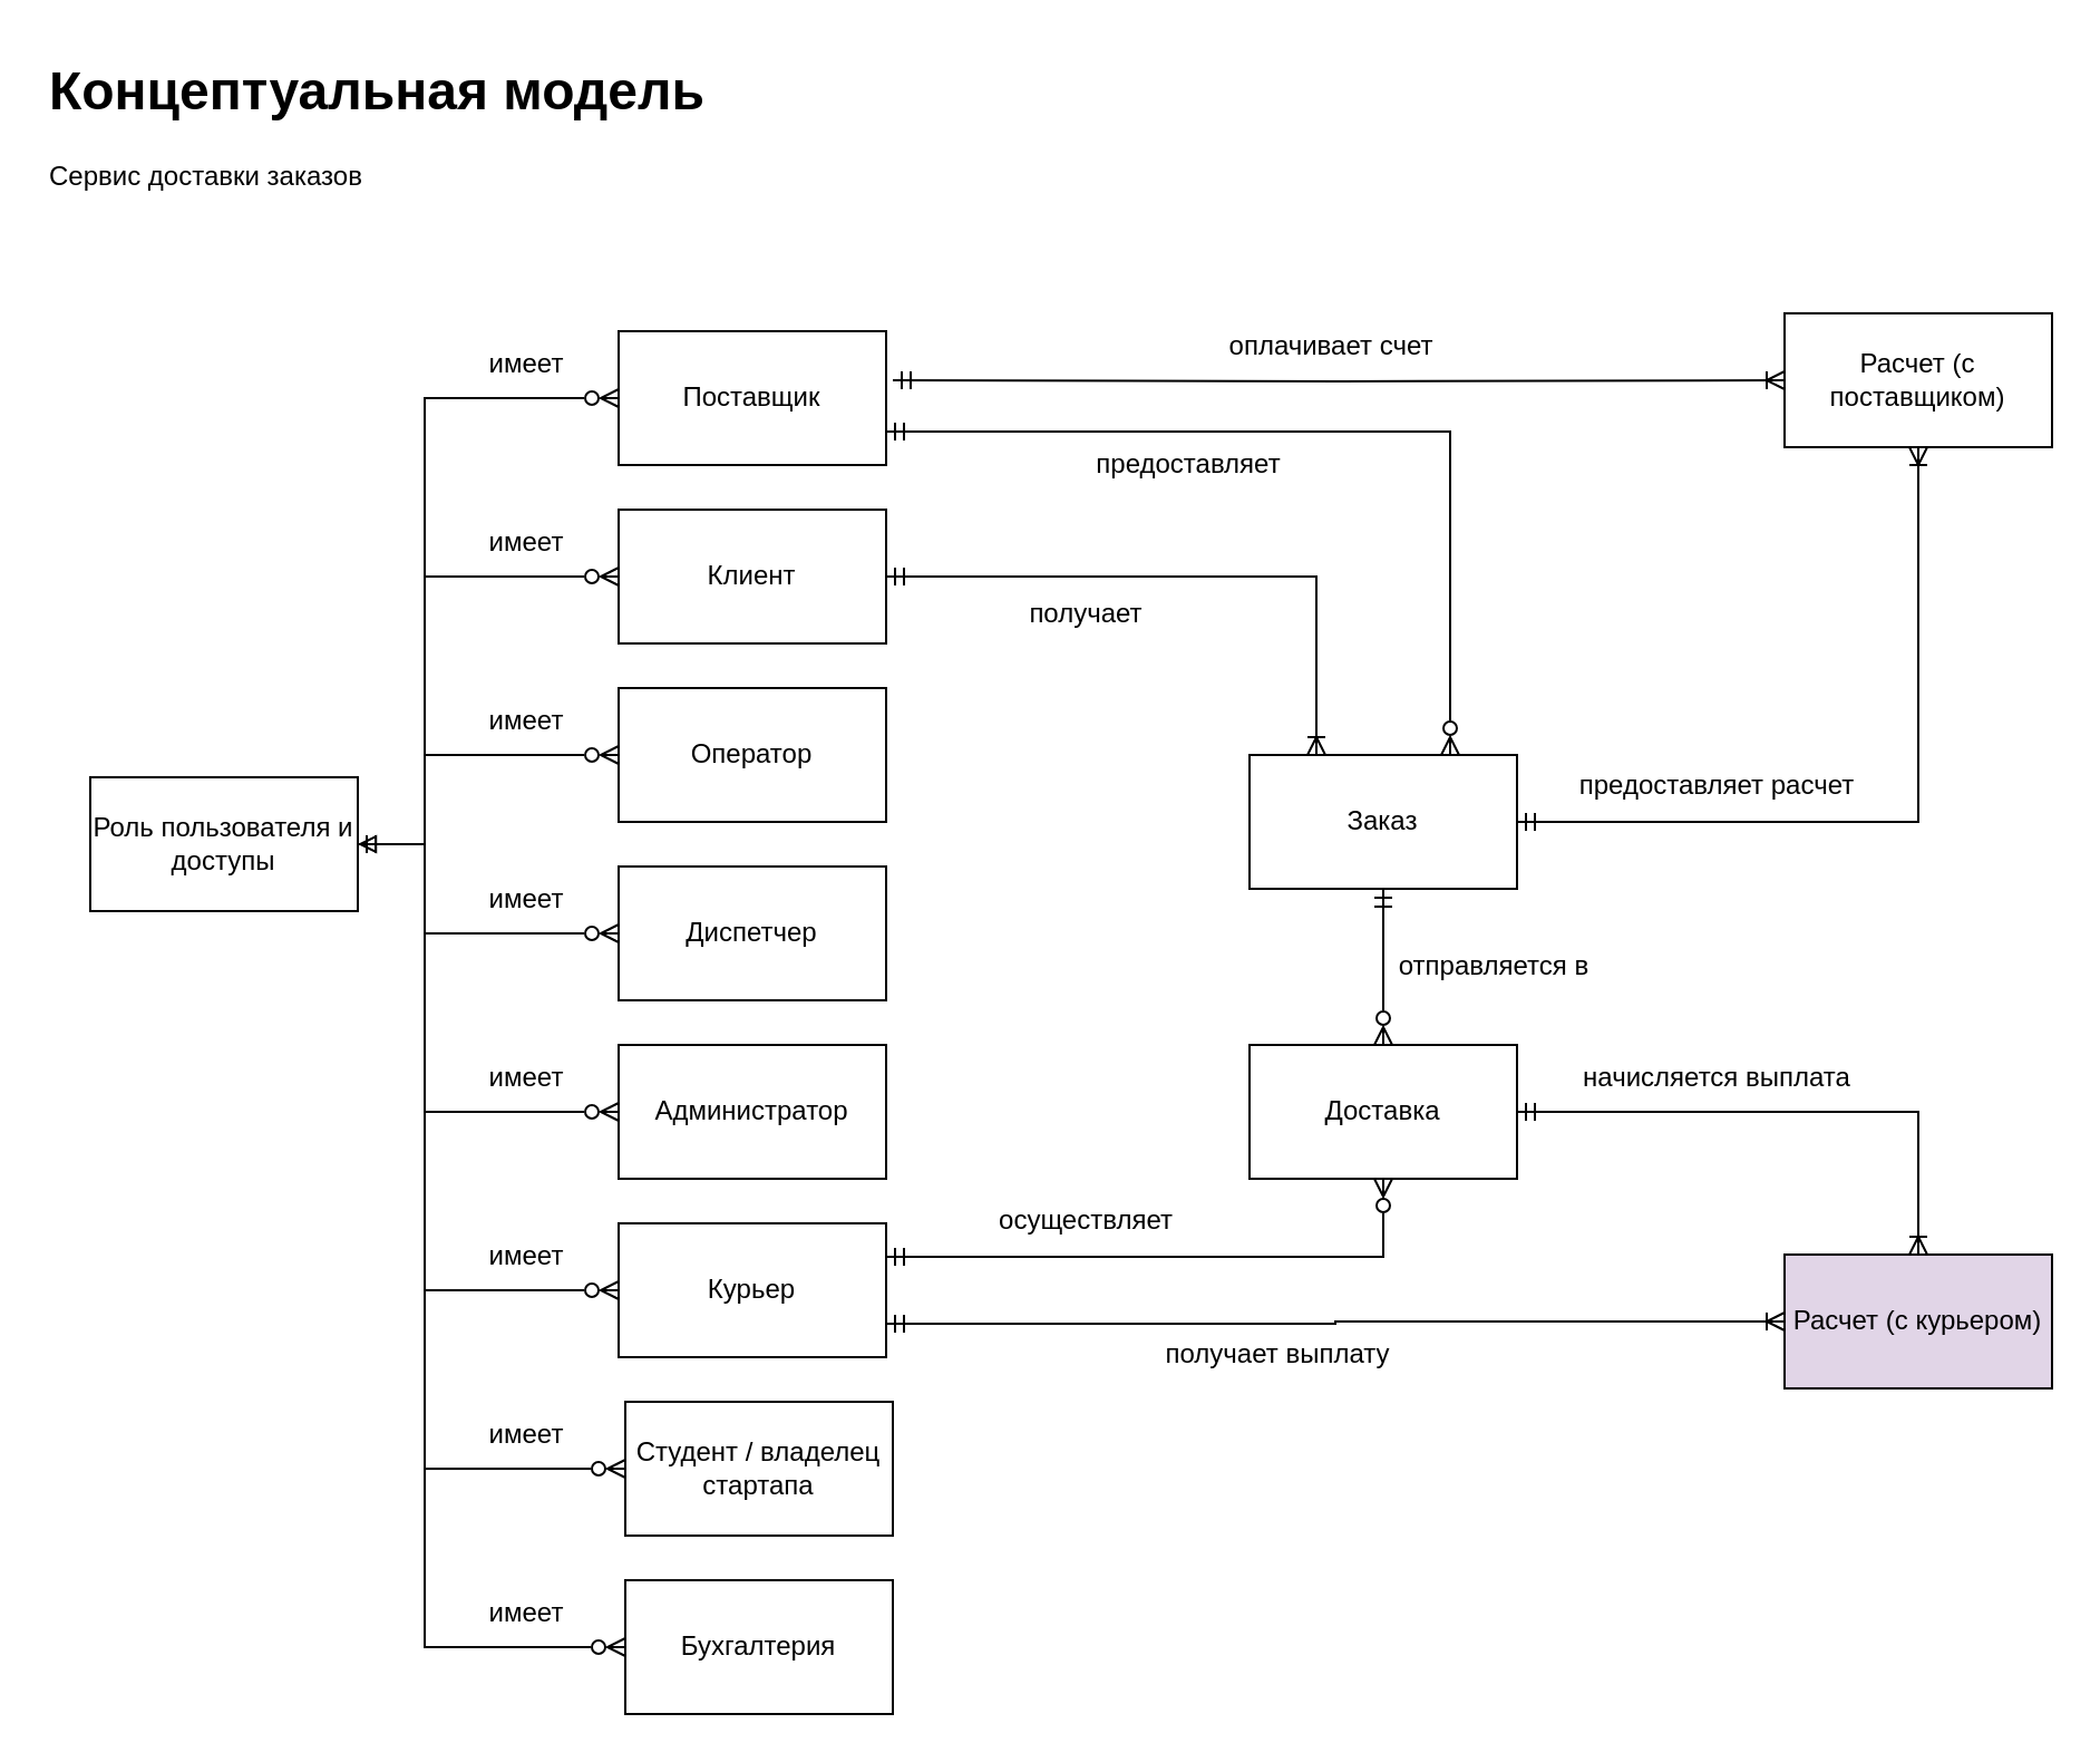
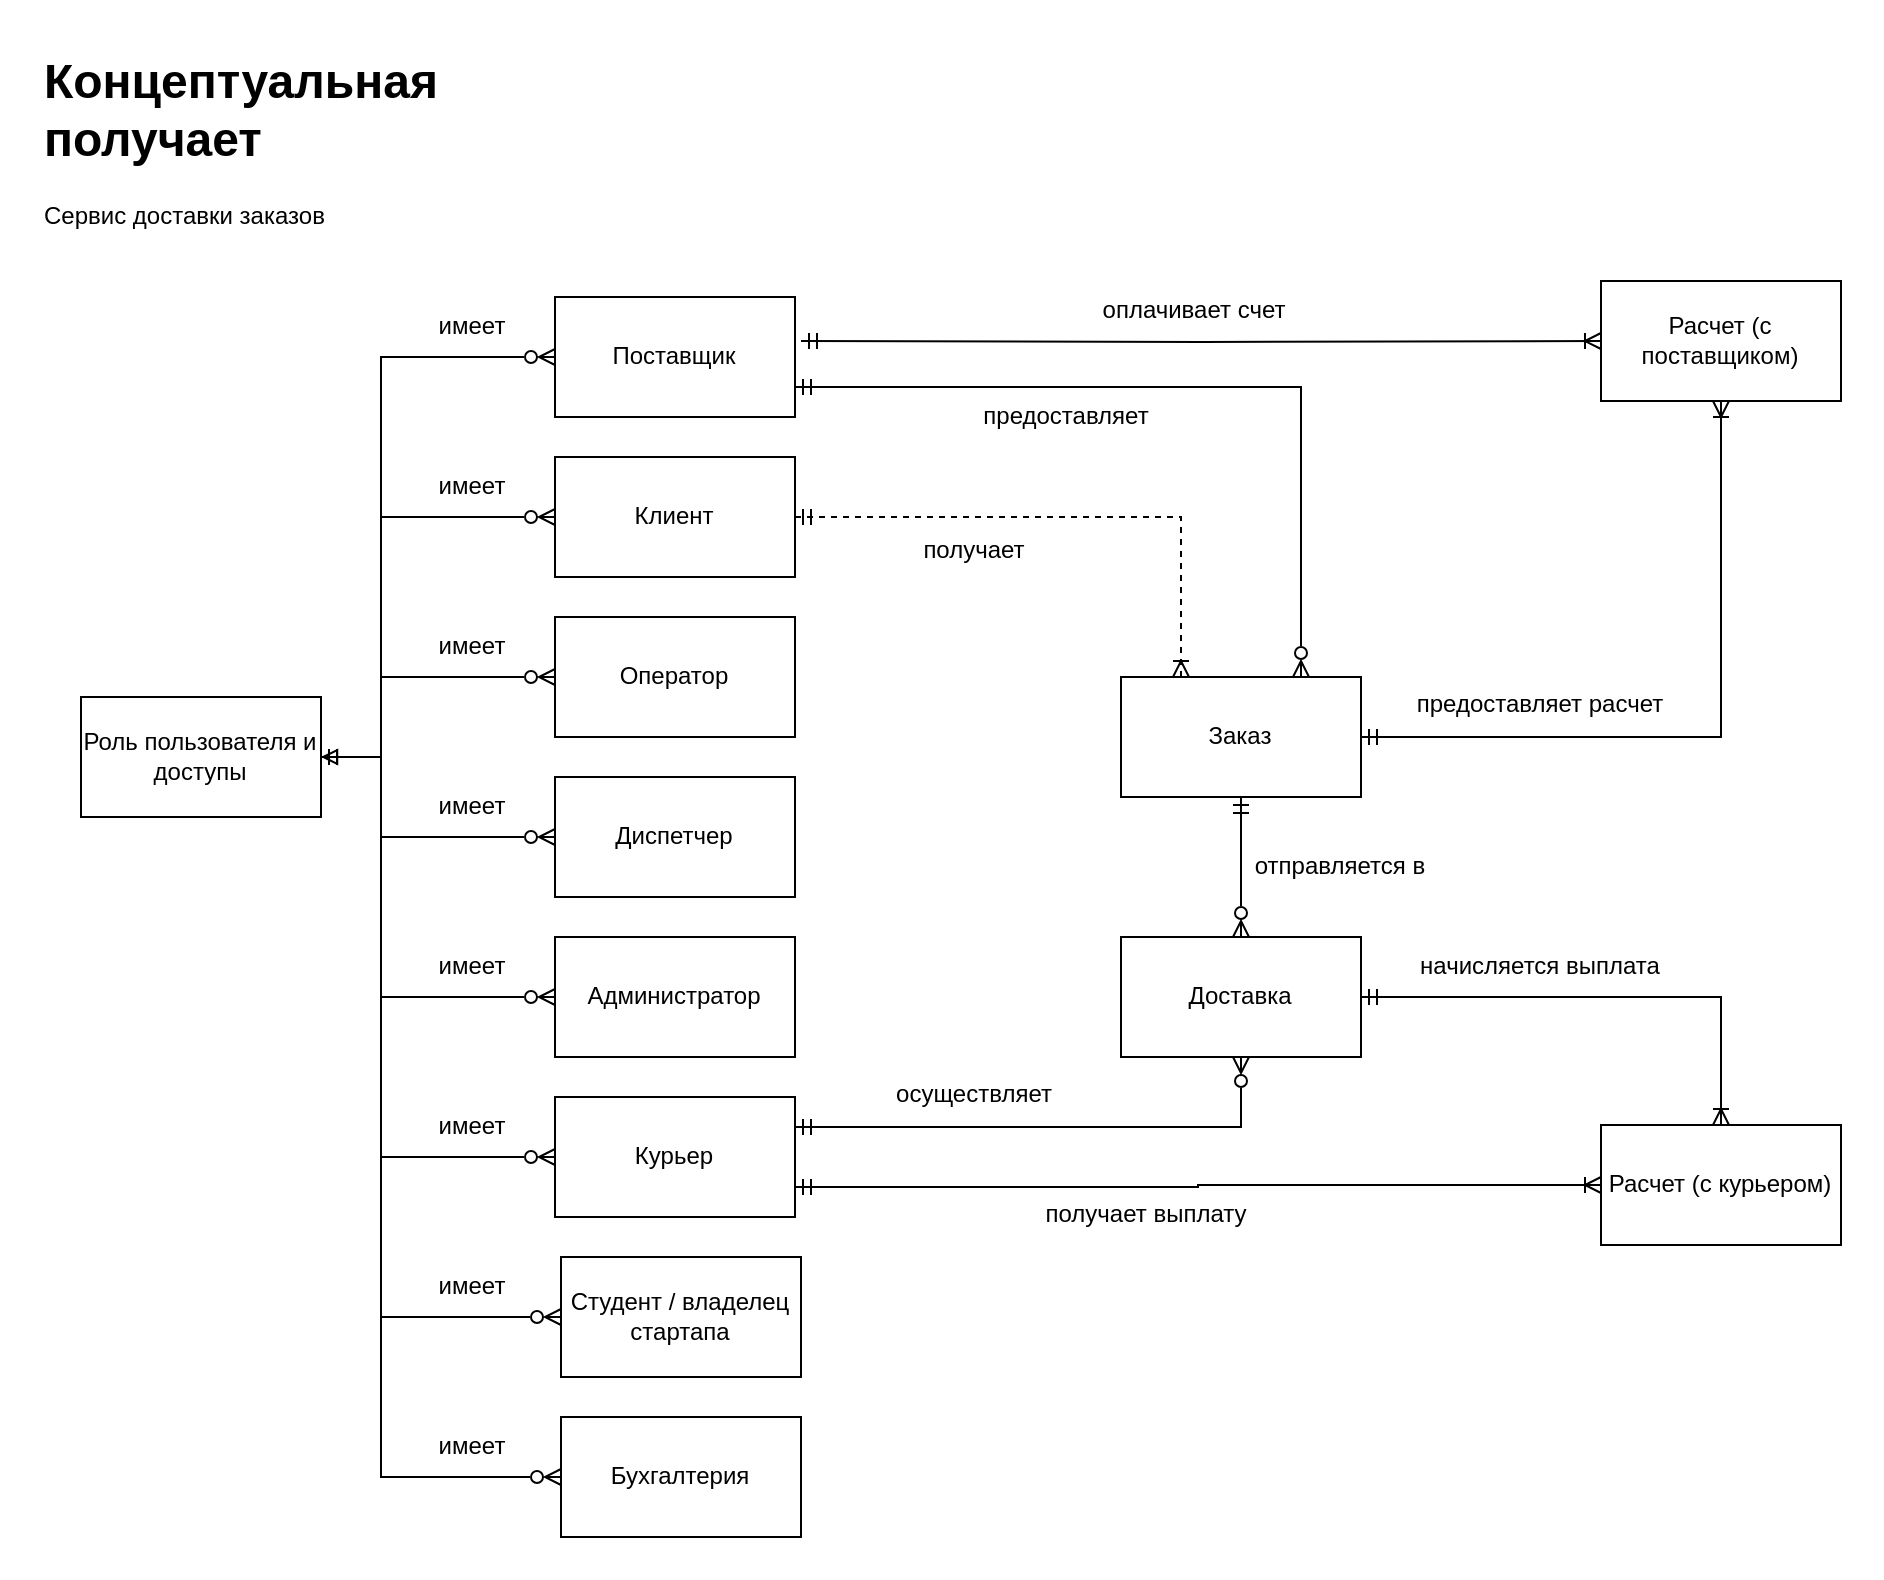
- <mxCell id="35" value="&lt;h1 style=&quot;margin-top: 0px;&quot;&gt;Концептуальная модель&lt;/h1&gt;&lt;p&gt;Сервис доставки заказов&lt;/p&gt;" style="text;html=1;whiteSpace=wrap;overflow=hidden;rounded=0;" parent="1" vertex="1"><mxGeometry x="20" y="20" width="300" height="120" as="geometry" /></mxCell>
+ <mxCell id="35" value="&lt;h1 style=&quot;margin-top: 0px;&quot;&gt;Концептуальная получает&lt;/h1&gt;&lt;p&gt;Сервис доставки заказов&lt;/p&gt;" style="text;html=1;whiteSpace=wrap;overflow=hidden;rounded=0;" parent="1" vertex="1"><mxGeometry x="20" y="20" width="300" height="120" as="geometry" /></mxCell>
- <mxCell id="8" style="edgeStyle=orthogonalEdgeStyle;rounded=0;orthogonalLoop=1;jettySize=auto;html=1;exitX=1;exitY=0.5;exitDx=0;exitDy=0;entryX=0.25;entryY=0;entryDx=0;entryDy=0;endArrow=ERoneToMany;endFill=0;startArrow=ERmandOne;startFill=0;" edge="1" parent="1" source="9" target="21"><mxGeometry relative="1" as="geometry" /></mxCell>
+ <mxCell id="8" style="edgeStyle=orthogonalEdgeStyle;rounded=0;orthogonalLoop=1;jettySize=auto;html=1;exitX=1;exitY=0.5;exitDx=0;exitDy=0;entryX=0.25;entryY=0;entryDx=0;entryDy=0;endArrow=ERoneToMany;endFill=0;startArrow=ERmandOne;startFill=0;dashed=1;" edge="1" parent="1" source="9" target="21"><mxGeometry relative="1" as="geometry" /></mxCell>
- <mxCell id="25" value="Расчет (с курьером)" style="rounded=0;whiteSpace=wrap;html=1;fillColor=#e1d5e7;" parent="1" vertex="1"><mxGeometry x="800" y="562" width="120" height="60" as="geometry" /></mxCell>
+ <mxCell id="25" value="Расчет (с курьером)" style="rounded=0;whiteSpace=wrap;html=1;" parent="1" vertex="1"><mxGeometry x="800" y="562" width="120" height="60" as="geometry" /></mxCell>
